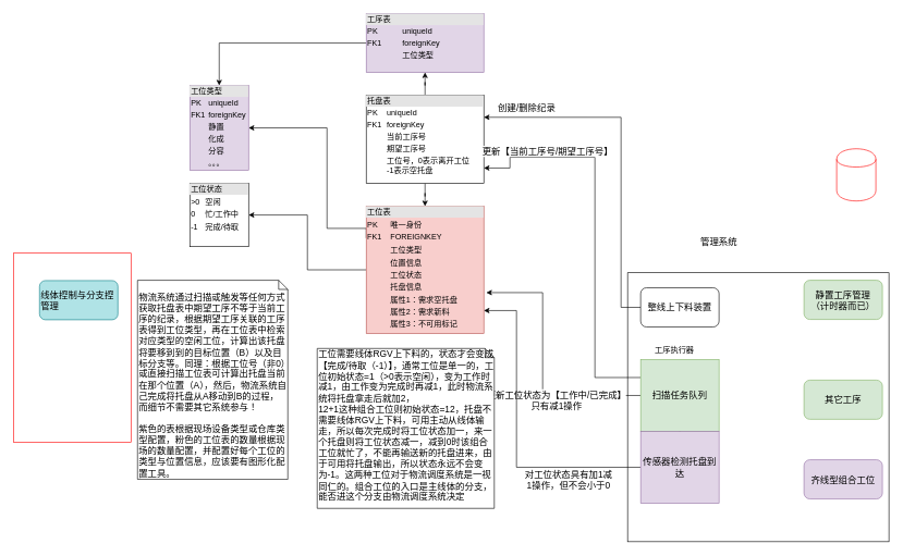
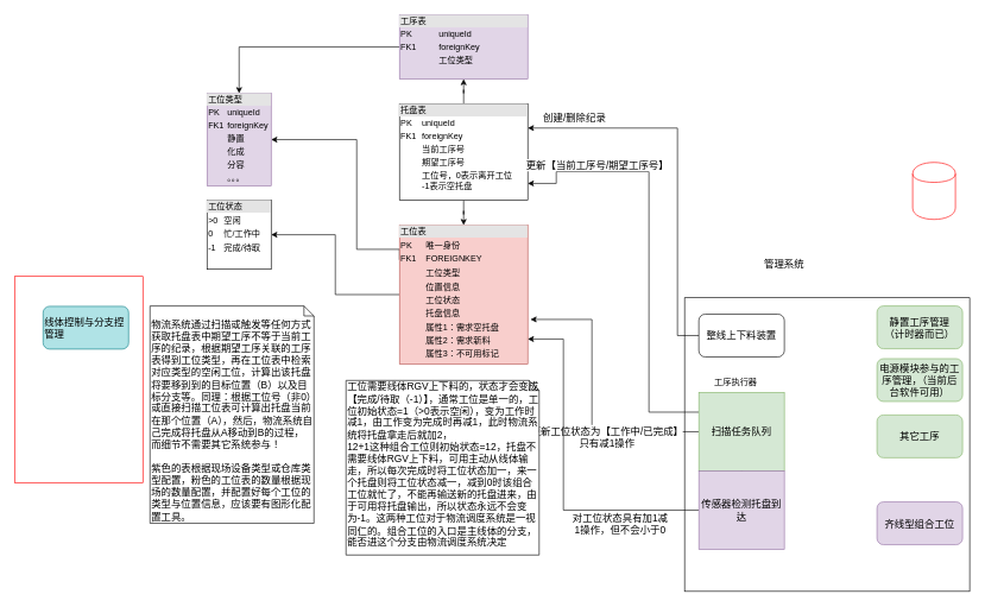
+ <mxCell id="24" value="电源模块参与的工序管理，（当前后台软件可用）" style="rounded=1;whiteSpace=wrap;html=1;fontSize=14;fillColor=#d5e8d4;strokeColor=#82b366;" parent="1" vertex="1"><mxGeometry x="1230" y="502.5" width="120" height="60" as="geometry" /></mxCell>
